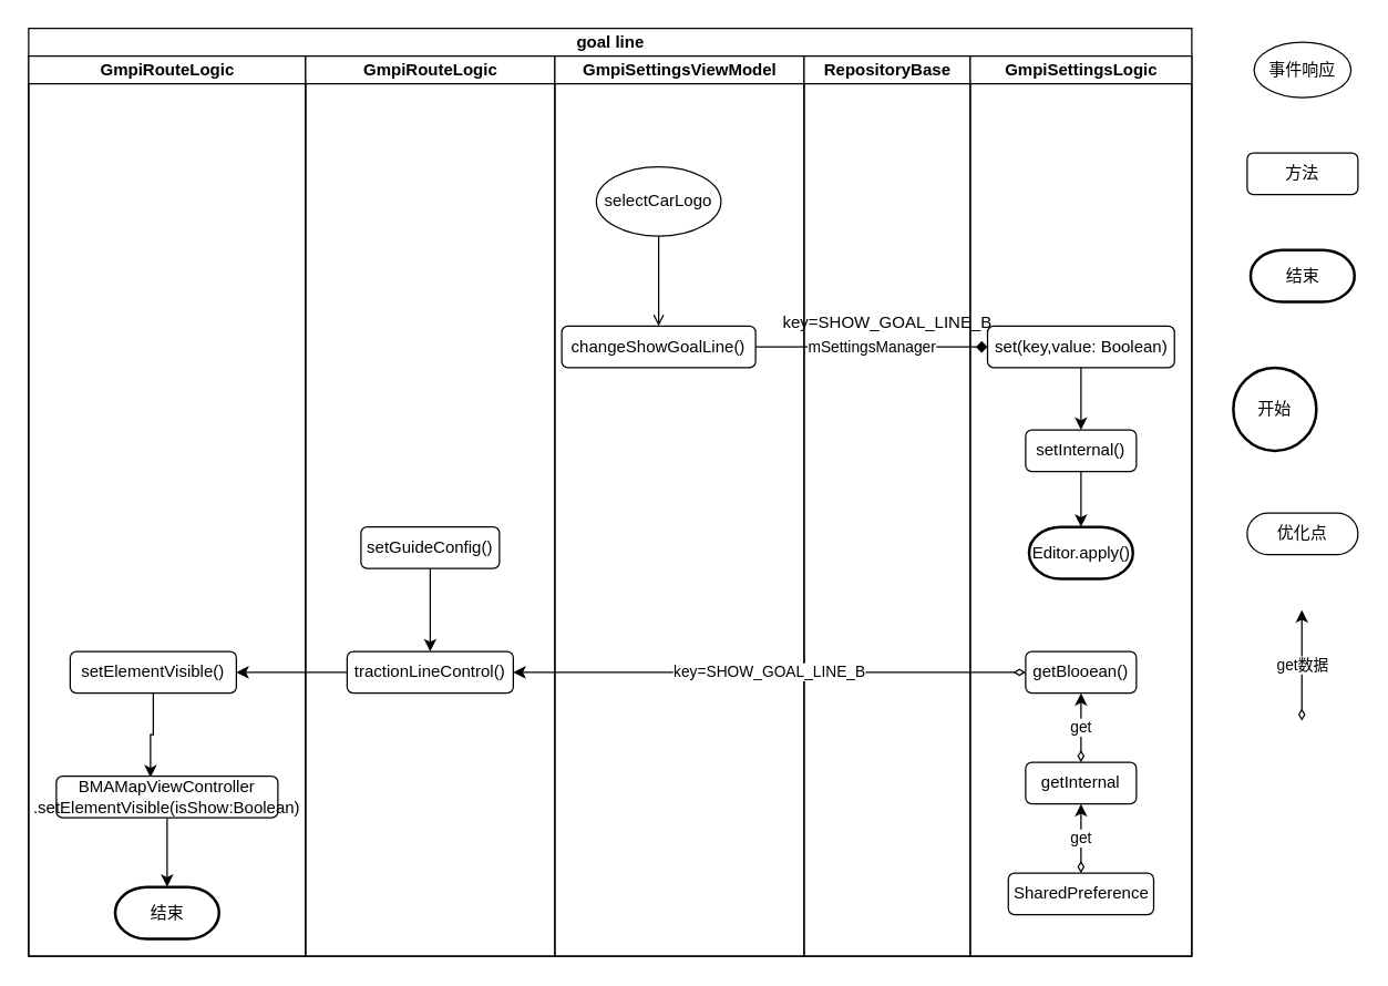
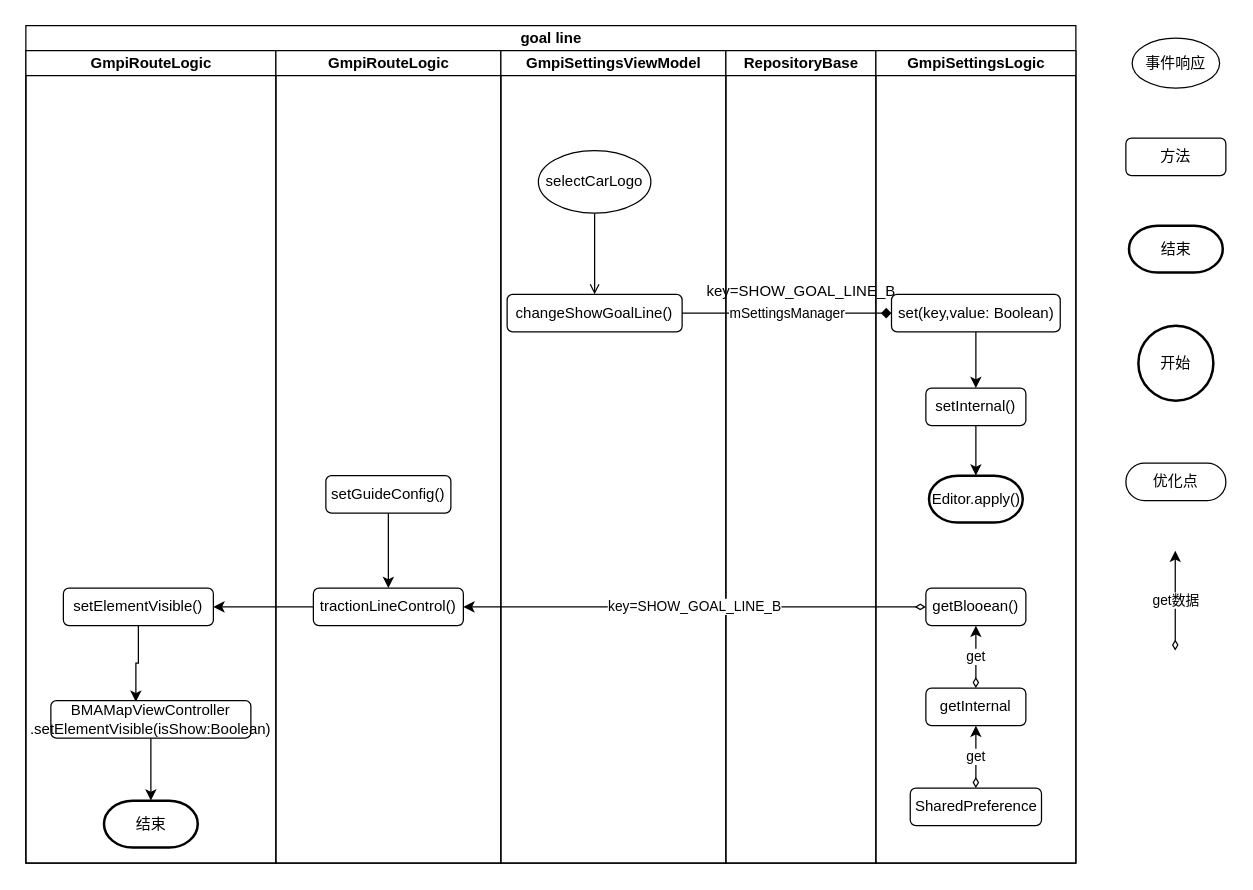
- <mxCell id="36" value="开始" style="strokeWidth=2;html=1;shape=mxgraph.flowchart.start_2;whiteSpace=wrap;" parent="1" vertex="1"><mxGeometry x="890" y="265" width="60" height="60" as="geometry" /></mxCell>
+ <mxCell id="36" value="开始" style="strokeWidth=2;html=1;shape=mxgraph.flowchart.start_2;whiteSpace=wrap;" parent="1" vertex="1"><mxGeometry x="910" y="260" width="60" height="60" as="geometry" /></mxCell>
